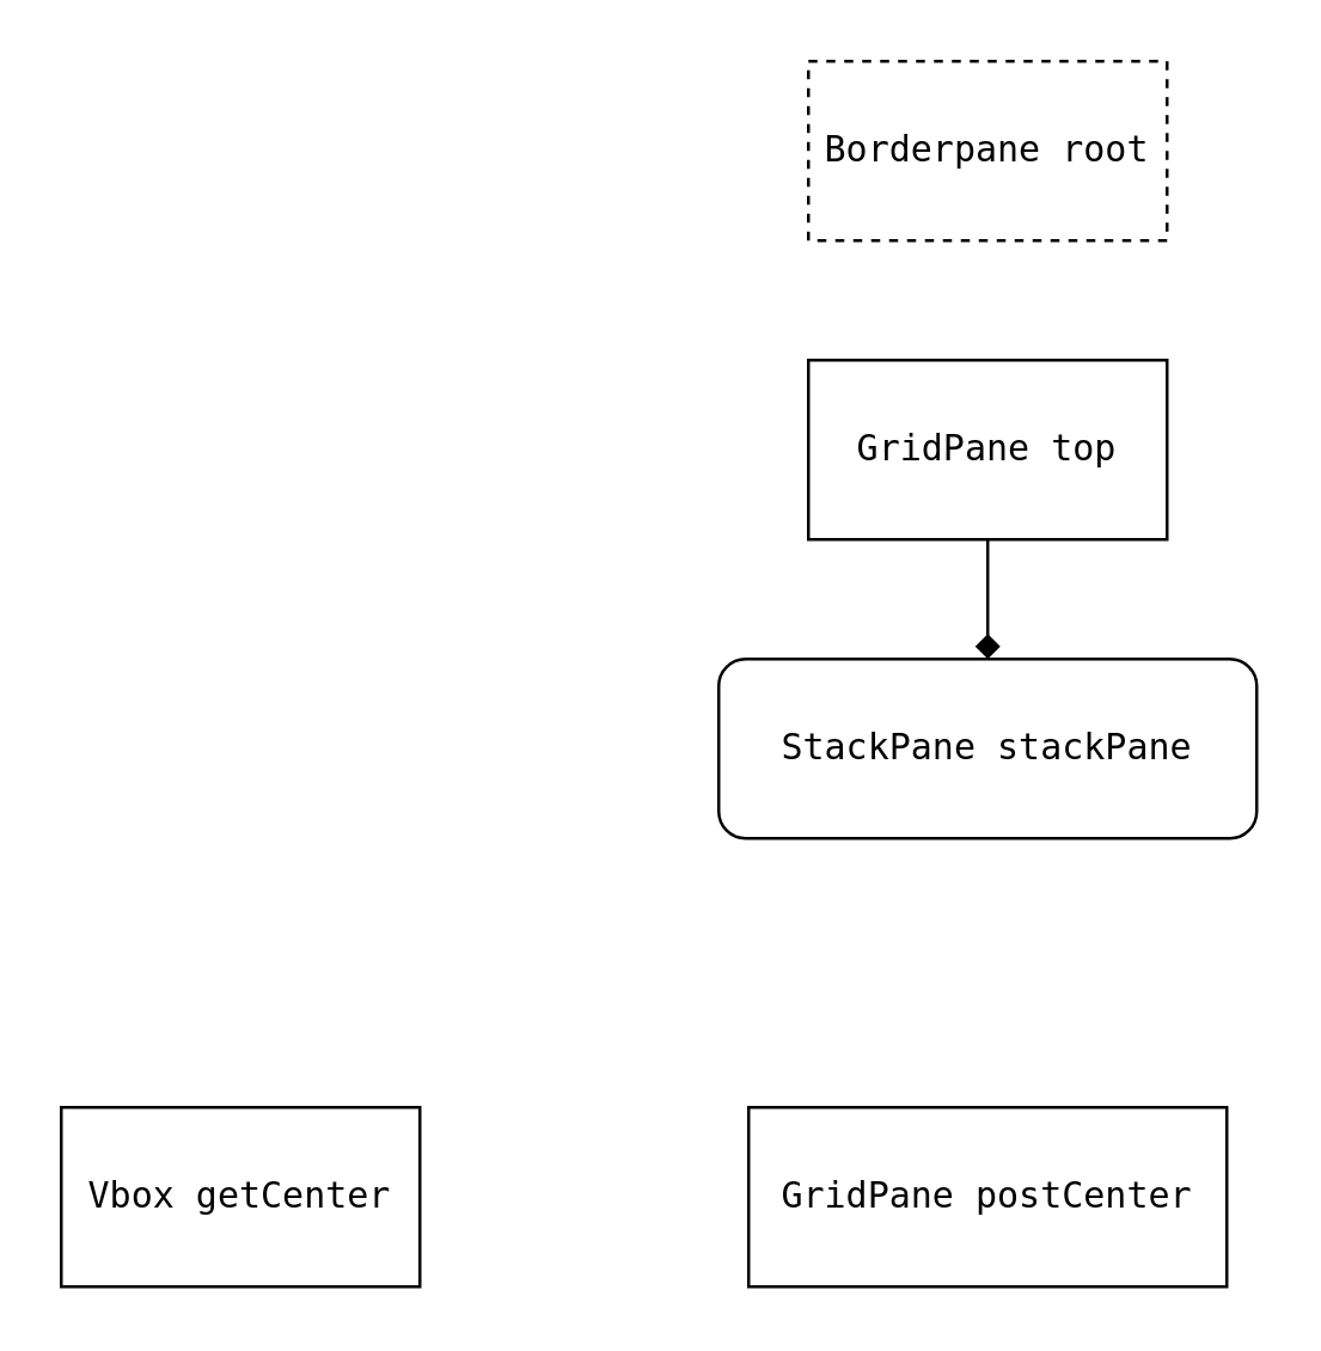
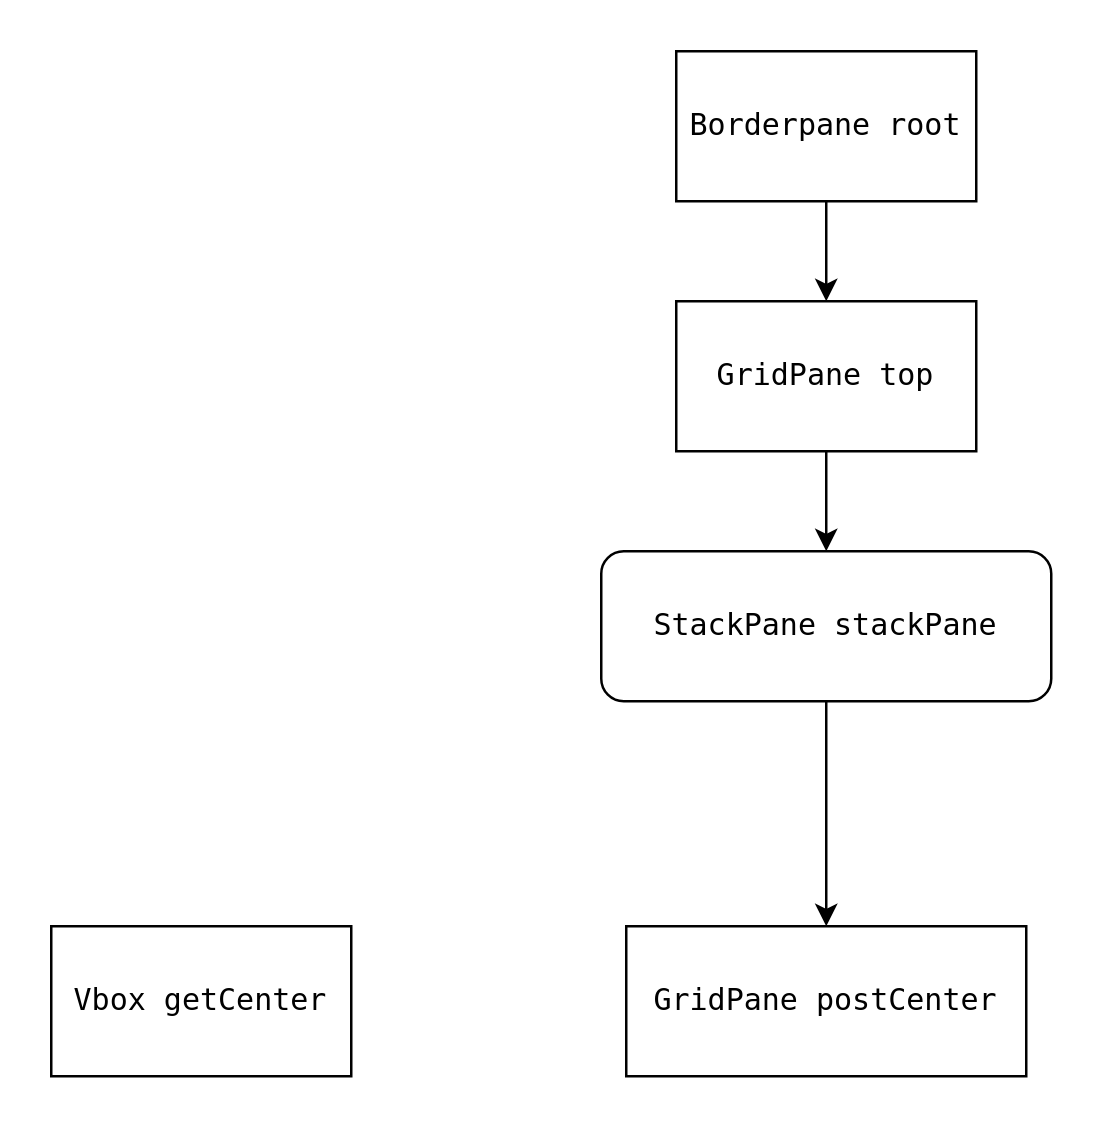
- <mxCell id="3" value="&lt;pre&gt;Borderpane root&lt;/pre&gt;" style="rounded=0;whiteSpace=wrap;html=1;dashed=1;" vertex="1" parent="1"><mxGeometry x="270" y="20" width="120" height="60" as="geometry" /></mxCell>
+ <mxCell id="3" value="&lt;pre&gt;Borderpane root&lt;/pre&gt;" style="rounded=0;whiteSpace=wrap;html=1;" vertex="1" parent="1"><mxGeometry x="270" y="20" width="120" height="60" as="geometry" /></mxCell>
+ <mxCell id="2" style="edgeStyle=orthogonalEdgeStyle;rounded=0;orthogonalLoop=1;jettySize=auto;html=1;entryX=0.5;entryY=0;entryDx=0;entryDy=0;" edge="1" parent="1" source="3" target="5"><mxGeometry relative="1" as="geometry" /></mxCell>
- <mxCell id="4" style="edgeStyle=orthogonalEdgeStyle;rounded=0;orthogonalLoop=1;jettySize=auto;html=1;entryX=0.5;entryY=0;entryDx=0;entryDy=0;endArrow=diamond;" edge="1" parent="1" source="5" target="9"><mxGeometry relative="1" as="geometry" /></mxCell>
+ <mxCell id="4" style="edgeStyle=orthogonalEdgeStyle;rounded=0;orthogonalLoop=1;jettySize=auto;html=1;entryX=0.5;entryY=0;entryDx=0;entryDy=0;" edge="1" parent="1" source="5" target="9"><mxGeometry relative="1" as="geometry" /></mxCell>
+ <mxCell id="8" style="edgeStyle=orthogonalEdgeStyle;rounded=0;orthogonalLoop=1;jettySize=auto;html=1;entryX=0.5;entryY=0;entryDx=0;entryDy=0;" edge="1" parent="1" source="9" target="7"><mxGeometry relative="1" as="geometry" /></mxCell>
